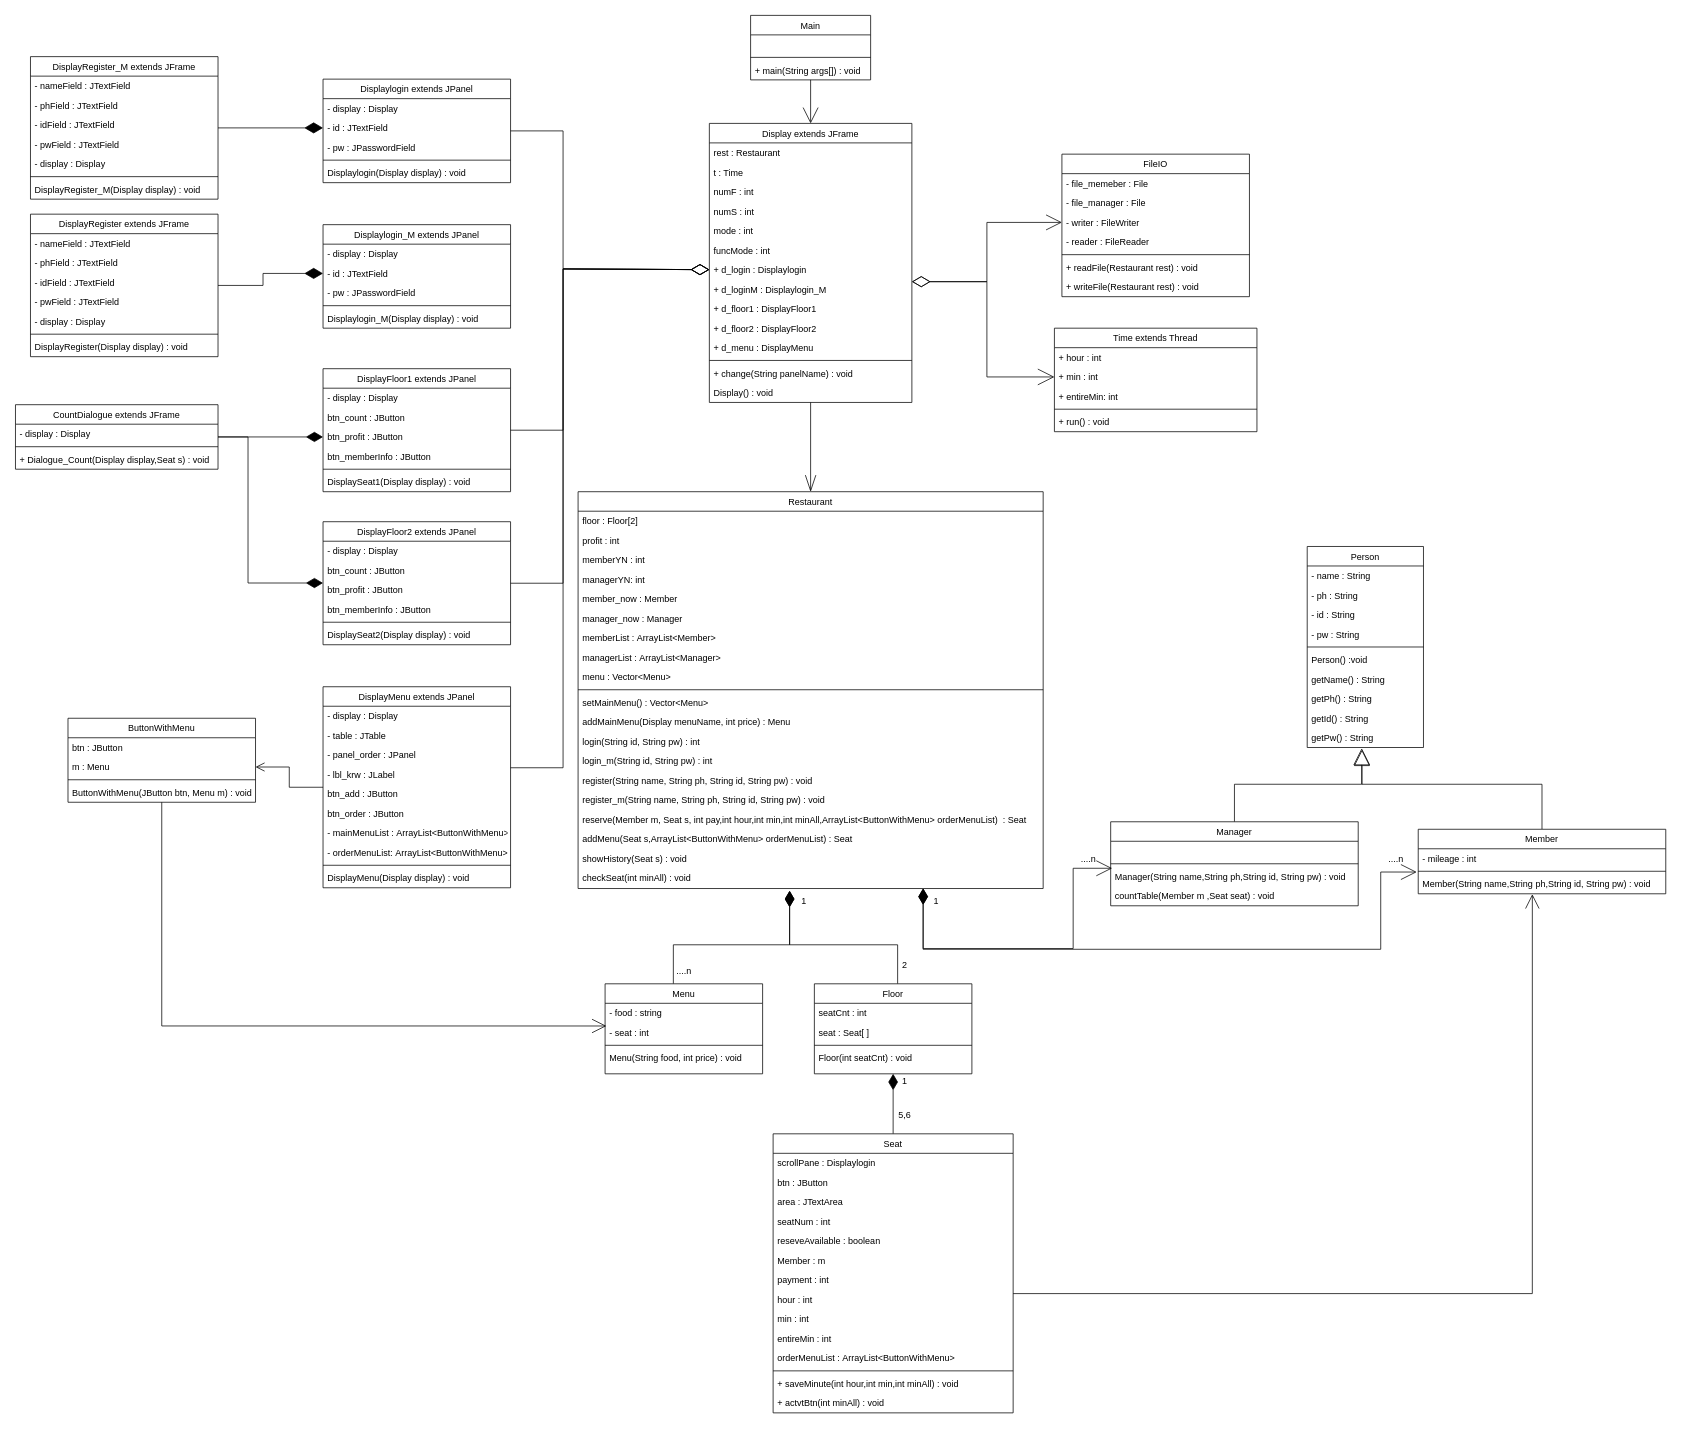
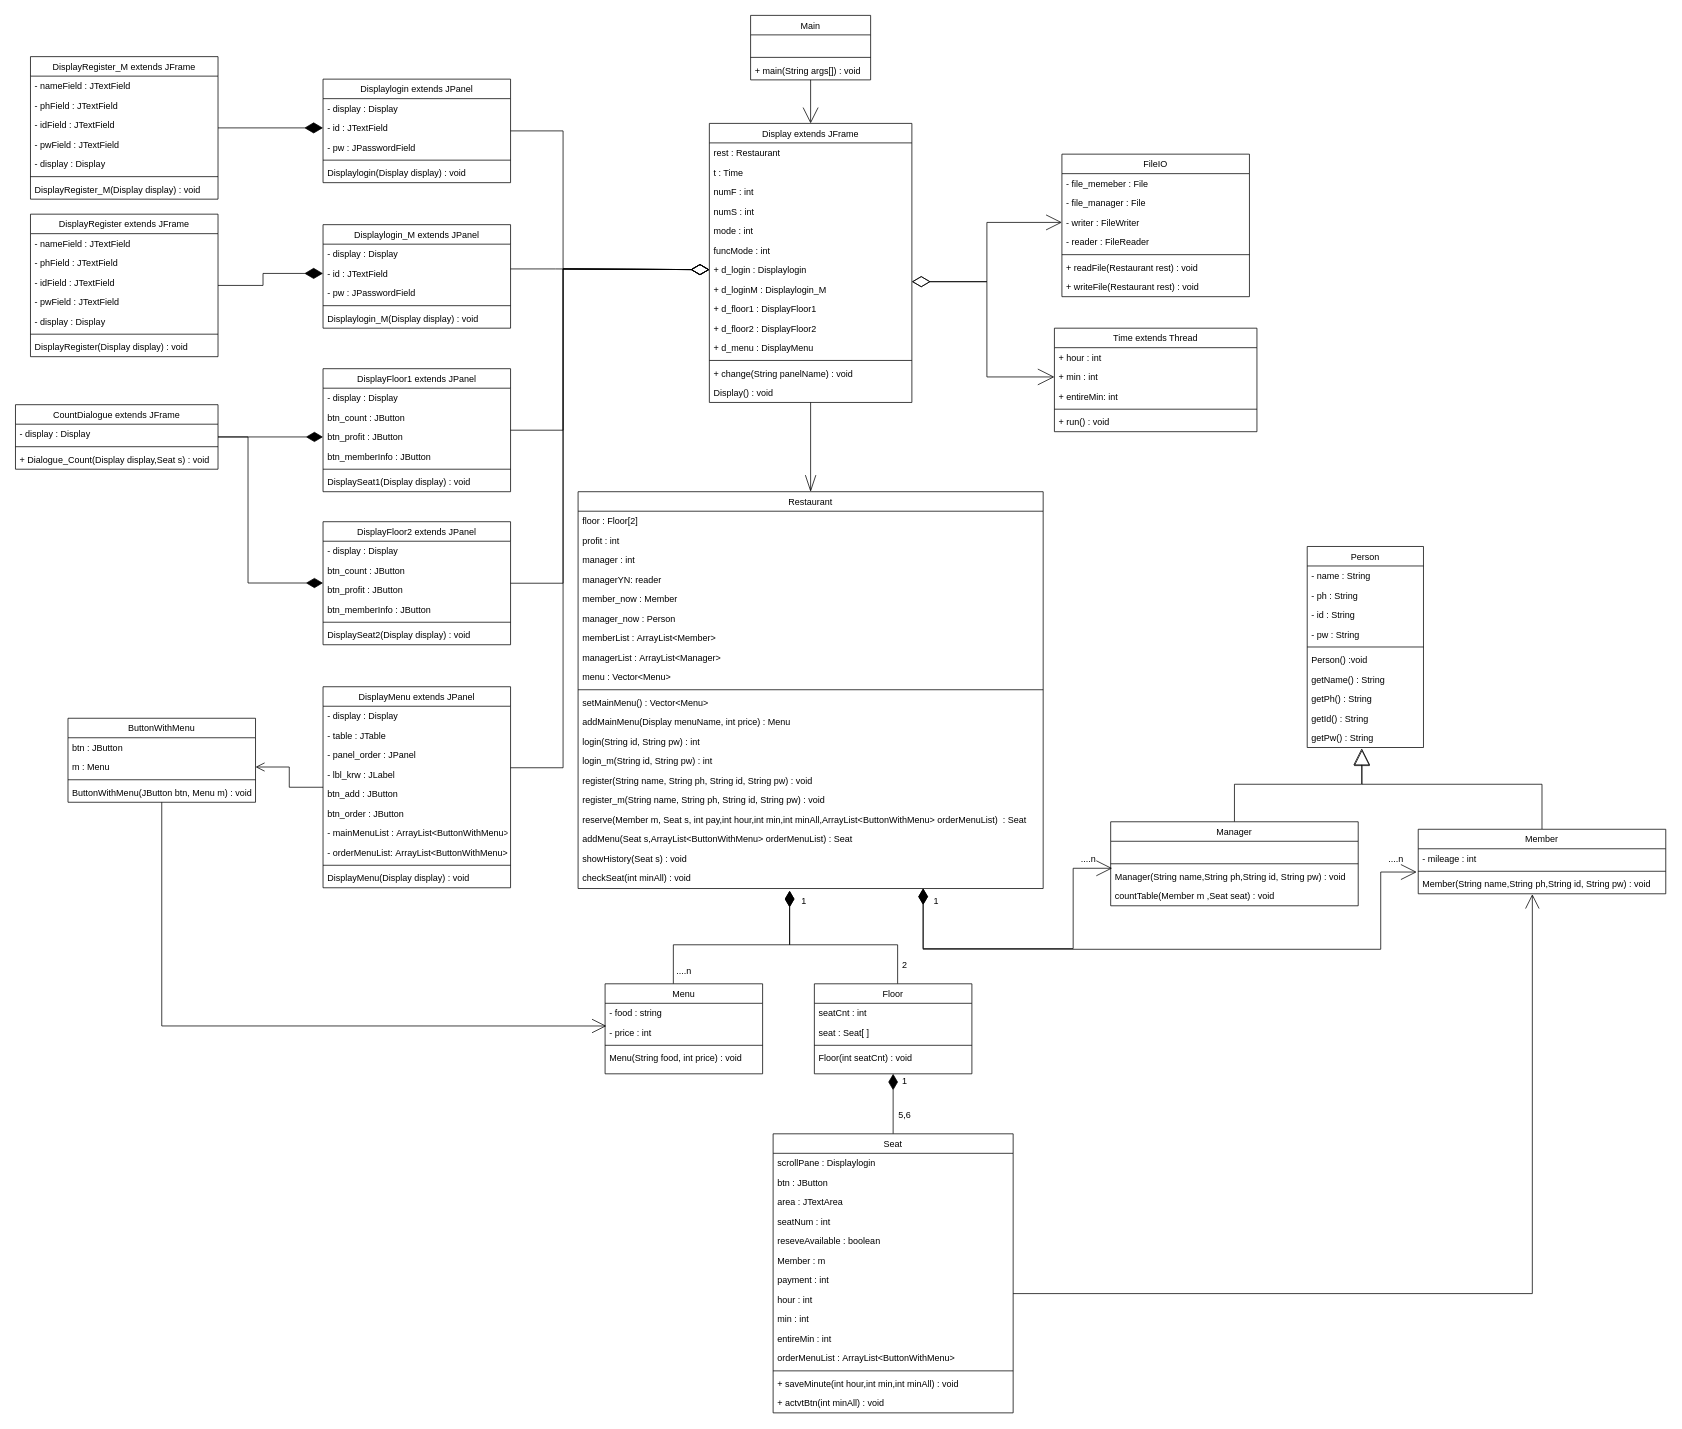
+ <mxCell id="137" style="edgeStyle=orthogonalEdgeStyle;rounded=0;jumpStyle=none;jumpSize=8;orthogonalLoop=1;jettySize=auto;html=1;entryX=0;entryY=0.5;entryDx=0;entryDy=0;endArrow=diamondThin;endFill=0;endSize=22;strokeWidth=1;" parent="1" source="138" target="80" edge="1"><mxGeometry relative="1" as="geometry"><Array as="points"><mxPoint x="740" y="358" /><mxPoint x="740" y="358" /></Array></mxGeometry></mxCell>
- <mxCell id="7" value="memberYN : int" style="text;align=left;verticalAlign=top;spacingLeft=4;spacingRight=4;overflow=hidden;rotatable=0;points=[[0,0.5],[1,0.5]];portConstraint=eastwest;rounded=0;shadow=0;html=0;" parent="4" vertex="1"><mxGeometry y="78" width="620" height="26" as="geometry" /></mxCell>
+ <mxCell id="7" value="manager : int" style="text;align=left;verticalAlign=top;spacingLeft=4;spacingRight=4;overflow=hidden;rotatable=0;points=[[0,0.5],[1,0.5]];portConstraint=eastwest;rounded=0;shadow=0;html=0;" parent="4" vertex="1"><mxGeometry y="78" width="620" height="26" as="geometry" /></mxCell>
- <mxCell id="8" value="managerYN: int" style="text;align=left;verticalAlign=top;spacingLeft=4;spacingRight=4;overflow=hidden;rotatable=0;points=[[0,0.5],[1,0.5]];portConstraint=eastwest;rounded=0;shadow=0;html=0;" parent="4" vertex="1"><mxGeometry y="104" width="620" height="26" as="geometry" /></mxCell>
+ <mxCell id="8" value="managerYN: reader" style="text;align=left;verticalAlign=top;spacingLeft=4;spacingRight=4;overflow=hidden;rotatable=0;points=[[0,0.5],[1,0.5]];portConstraint=eastwest;rounded=0;shadow=0;html=0;" parent="4" vertex="1"><mxGeometry y="104" width="620" height="26" as="geometry" /></mxCell>
- <mxCell id="10" value="manager_now : Manager" style="text;align=left;verticalAlign=top;spacingLeft=4;spacingRight=4;overflow=hidden;rotatable=0;points=[[0,0.5],[1,0.5]];portConstraint=eastwest;rounded=0;shadow=0;html=0;" parent="4" vertex="1"><mxGeometry y="156" width="620" height="26" as="geometry" /></mxCell>
+ <mxCell id="10" value="manager_now : Person" style="text;align=left;verticalAlign=top;spacingLeft=4;spacingRight=4;overflow=hidden;rotatable=0;points=[[0,0.5],[1,0.5]];portConstraint=eastwest;rounded=0;shadow=0;html=0;" parent="4" vertex="1"><mxGeometry y="156" width="620" height="26" as="geometry" /></mxCell>
- <mxCell id="45" value="- seat : int " style="text;align=left;verticalAlign=top;spacingLeft=4;spacingRight=4;overflow=hidden;rotatable=0;points=[[0,0.5],[1,0.5]];portConstraint=eastwest;" parent="43" vertex="1"><mxGeometry y="52" width="210" height="26" as="geometry" /></mxCell>
+ <mxCell id="45" value="- price : int " style="text;align=left;verticalAlign=top;spacingLeft=4;spacingRight=4;overflow=hidden;rotatable=0;points=[[0,0.5],[1,0.5]];portConstraint=eastwest;" parent="43" vertex="1"><mxGeometry y="52" width="210" height="26" as="geometry" /></mxCell>
